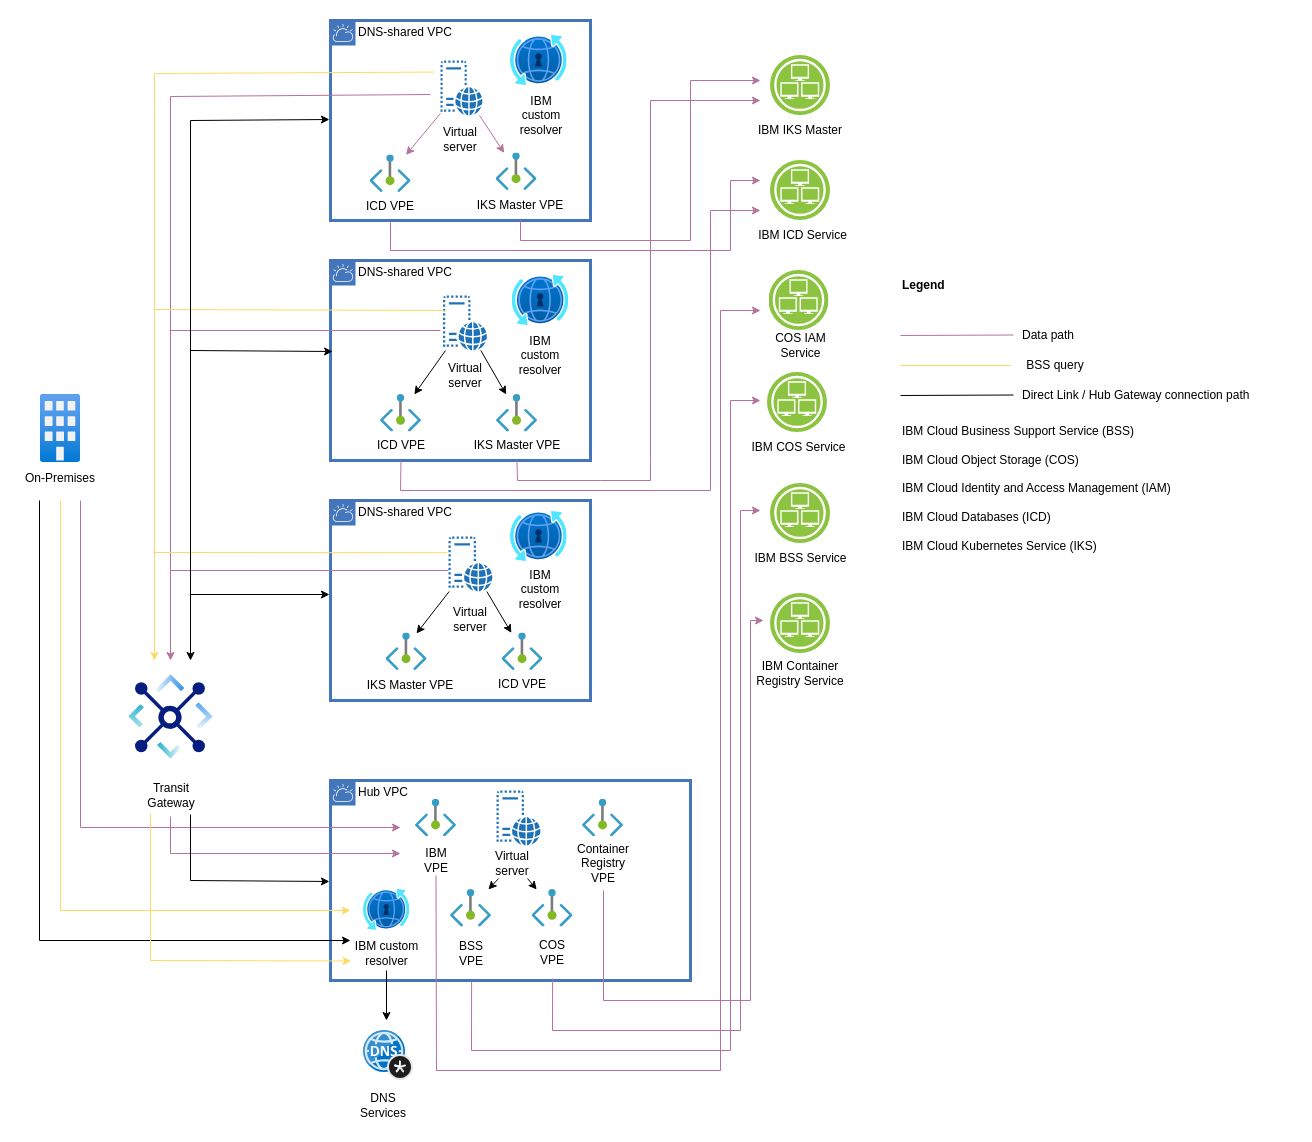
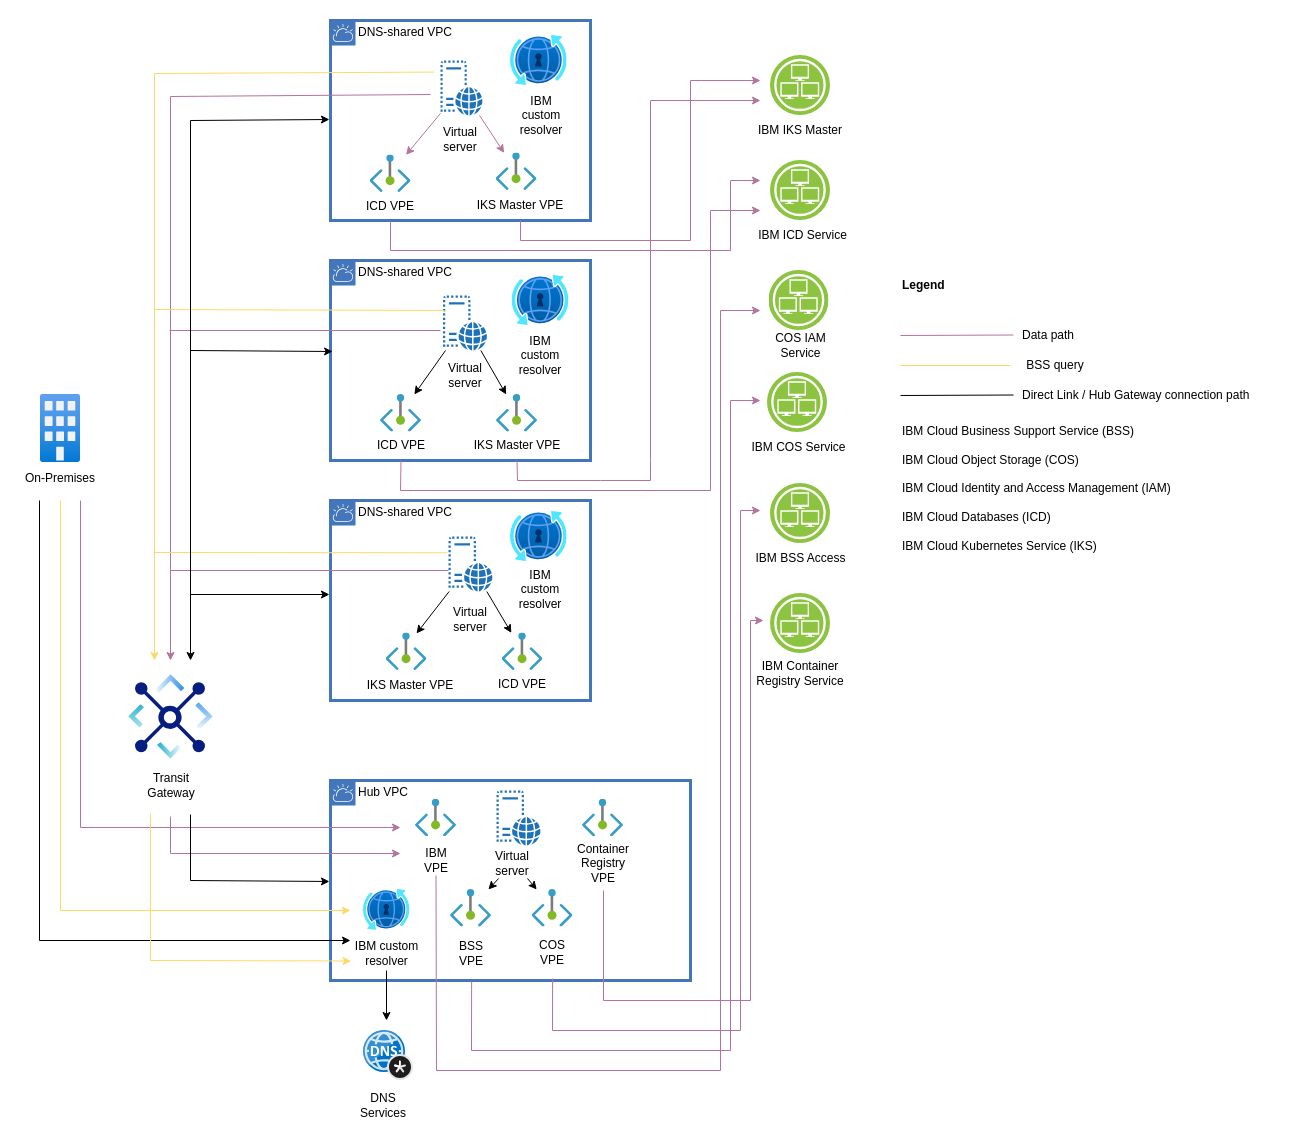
- <mxCell id="62" value="IBM BSS Service" style="text;strokeColor=none;align=center;fillColor=none;html=1;verticalAlign=middle;whiteSpace=wrap;rounded=0;" parent="1" vertex="1"><mxGeometry x="748" y="543" width="105" height="30" as="geometry" /></mxCell>
+ <mxCell id="62" value="IBM BSS Access" style="text;strokeColor=none;align=center;fillColor=none;html=1;verticalAlign=middle;whiteSpace=wrap;rounded=0;" parent="1" vertex="1"><mxGeometry x="748" y="543" width="105" height="30" as="geometry" /></mxCell>
- <mxCell id="69" value="Transit Gateway" style="text;strokeColor=none;align=center;fillColor=none;html=1;verticalAlign=middle;whiteSpace=wrap;rounded=0;" parent="1" vertex="1"><mxGeometry x="140.5" y="780" width="60" height="30" as="geometry" /></mxCell>
+ <mxCell id="69" value="Transit Gateway" style="text;strokeColor=none;align=center;fillColor=none;html=1;verticalAlign=middle;whiteSpace=wrap;rounded=0;" parent="1" vertex="1"><mxGeometry x="140.5" y="770" width="60" height="30" as="geometry" /></mxCell>
